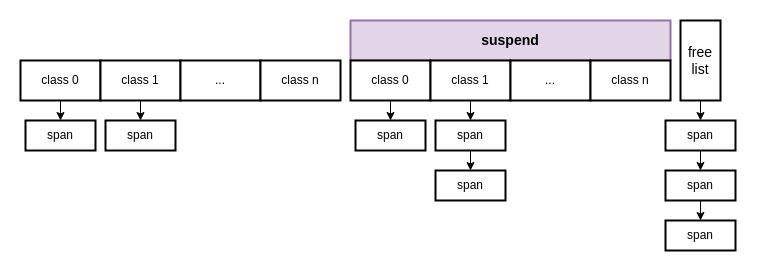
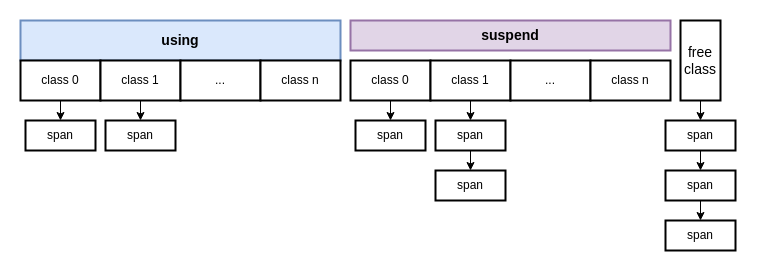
+ <mxCell id="2" value="&lt;font style=&quot;font-size: 14px&quot;&gt;&lt;b&gt;using&lt;/b&gt;&lt;/font&gt;" style="rounded=0;whiteSpace=wrap;html=1;strokeWidth=2;fillColor=#dae8fc;strokeColor=#6c8ebf;" vertex="1" parent="1"><mxGeometry x="20" y="20" width="320" height="40" as="geometry" /></mxCell>
- <mxCell id="9" value="&lt;font style=&quot;font-size: 14px&quot;&gt;&lt;b&gt;suspend&lt;/b&gt;&lt;/font&gt;" style="rounded=0;whiteSpace=wrap;html=1;strokeWidth=2;fillColor=#e1d5e7;strokeColor=#9673a6;" vertex="1" parent="1"><mxGeometry x="350" y="20" width="320" height="40" as="geometry" /></mxCell>
+ <mxCell id="9" value="&lt;font style=&quot;font-size: 14px&quot;&gt;&lt;b&gt;suspend&lt;/b&gt;&lt;/font&gt;" style="rounded=0;whiteSpace=wrap;html=1;strokeWidth=2;fillColor=#e1d5e7;strokeColor=#9673a6;" vertex="1" parent="1"><mxGeometry x="350" y="20" width="320" height="30" as="geometry" /></mxCell>
- <mxCell id="23" value="free list" style="rounded=0;whiteSpace=wrap;html=1;fontSize=14;strokeWidth=2;" vertex="1" parent="1"><mxGeometry x="680" y="20" width="40" height="80" as="geometry" /></mxCell>
+ <mxCell id="23" value="free class" style="rounded=0;whiteSpace=wrap;html=1;fontSize=14;strokeWidth=2;" vertex="1" parent="1"><mxGeometry x="680" y="20" width="40" height="80" as="geometry" /></mxCell>
